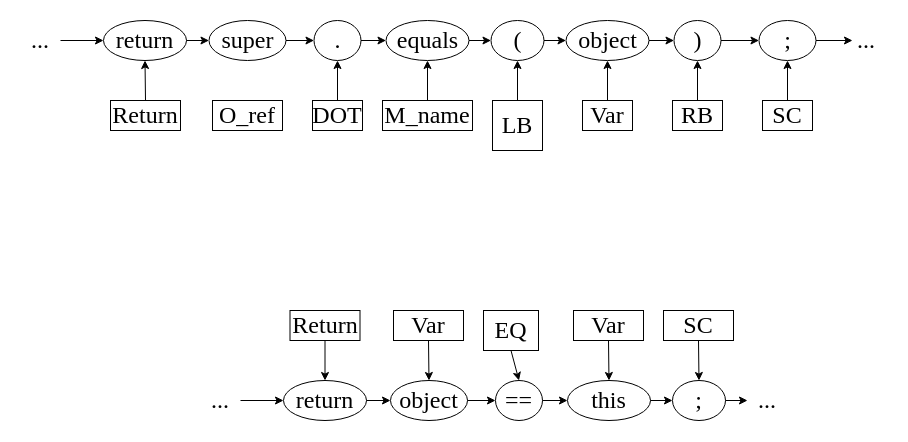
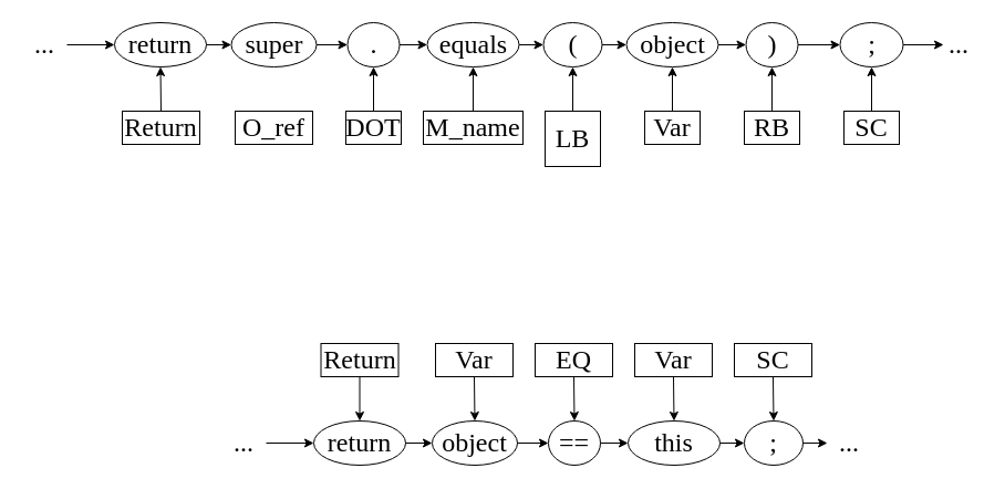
- <mxCell id="38" value="&lt;font face=&quot;Times New Roman&quot;&gt;&lt;span style=&quot;font-size: 24px&quot;&gt;EQ&lt;/span&gt;&lt;/font&gt;" style="rounded=0;whiteSpace=wrap;html=1;" vertex="1" parent="1"><mxGeometry x="483" y="310" width="55" height="40" as="geometry" /></mxCell>
+ <mxCell id="38" value="&lt;font face=&quot;Times New Roman&quot;&gt;&lt;span style=&quot;font-size: 24px&quot;&gt;EQ&lt;/span&gt;&lt;/font&gt;" style="rounded=0;whiteSpace=wrap;html=1;" vertex="1" parent="1"><mxGeometry x="483" y="310" width="70" height="30" as="geometry" /></mxCell>
